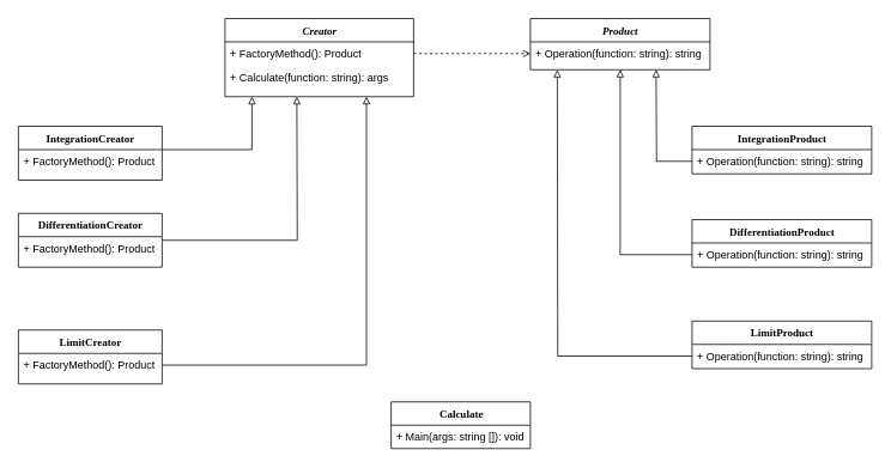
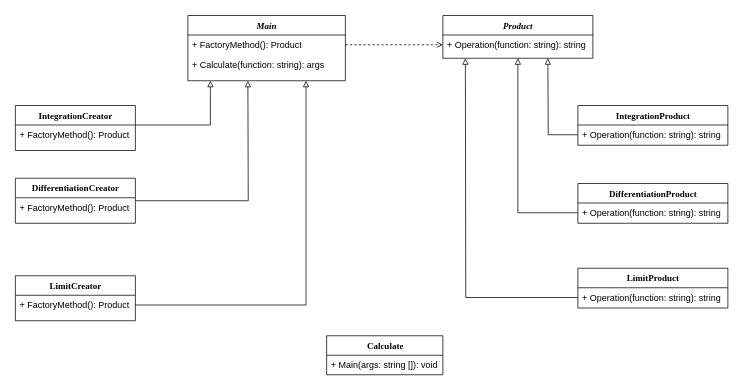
- <mxCell id="2" value="&lt;i&gt;Creator&lt;/i&gt;" style="swimlane;html=1;fontStyle=1;align=center;verticalAlign=top;childLayout=stackLayout;horizontal=1;startSize=26;horizontalStack=0;resizeParent=1;resizeLast=0;collapsible=1;marginBottom=0;swimlaneFillColor=#ffffff;rounded=0;shadow=0;comic=0;labelBackgroundColor=none;strokeWidth=1;fillColor=none;fontFamily=Verdana;fontSize=12" parent="1" vertex="1"><mxGeometry x="250" y="20" width="210" height="87" as="geometry" /></mxCell>
+ <mxCell id="2" value="&lt;i&gt;Main&lt;/i&gt;" style="swimlane;html=1;fontStyle=1;align=center;verticalAlign=top;childLayout=stackLayout;horizontal=1;startSize=26;horizontalStack=0;resizeParent=1;resizeLast=0;collapsible=1;marginBottom=0;swimlaneFillColor=#ffffff;rounded=0;shadow=0;comic=0;labelBackgroundColor=none;strokeWidth=1;fillColor=none;fontFamily=Verdana;fontSize=12" parent="1" vertex="1"><mxGeometry x="250" y="20" width="210" height="87" as="geometry" /></mxCell>
